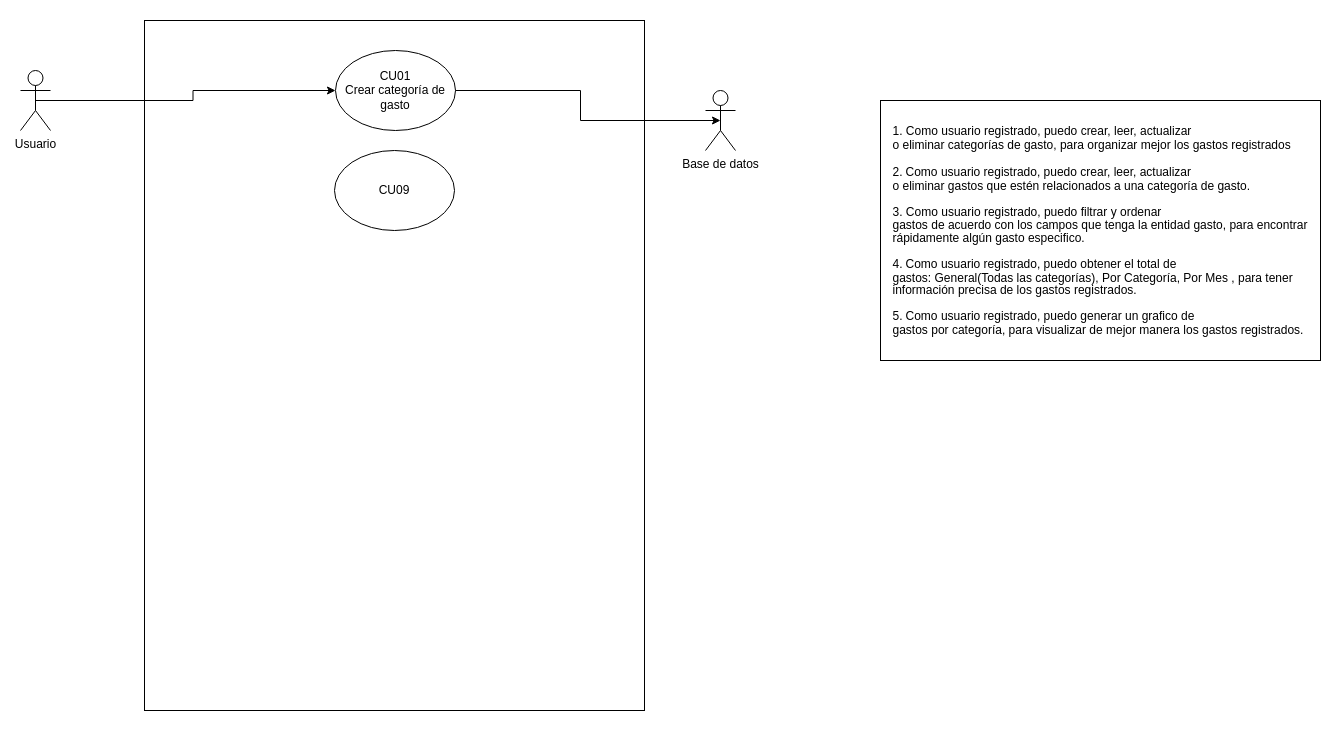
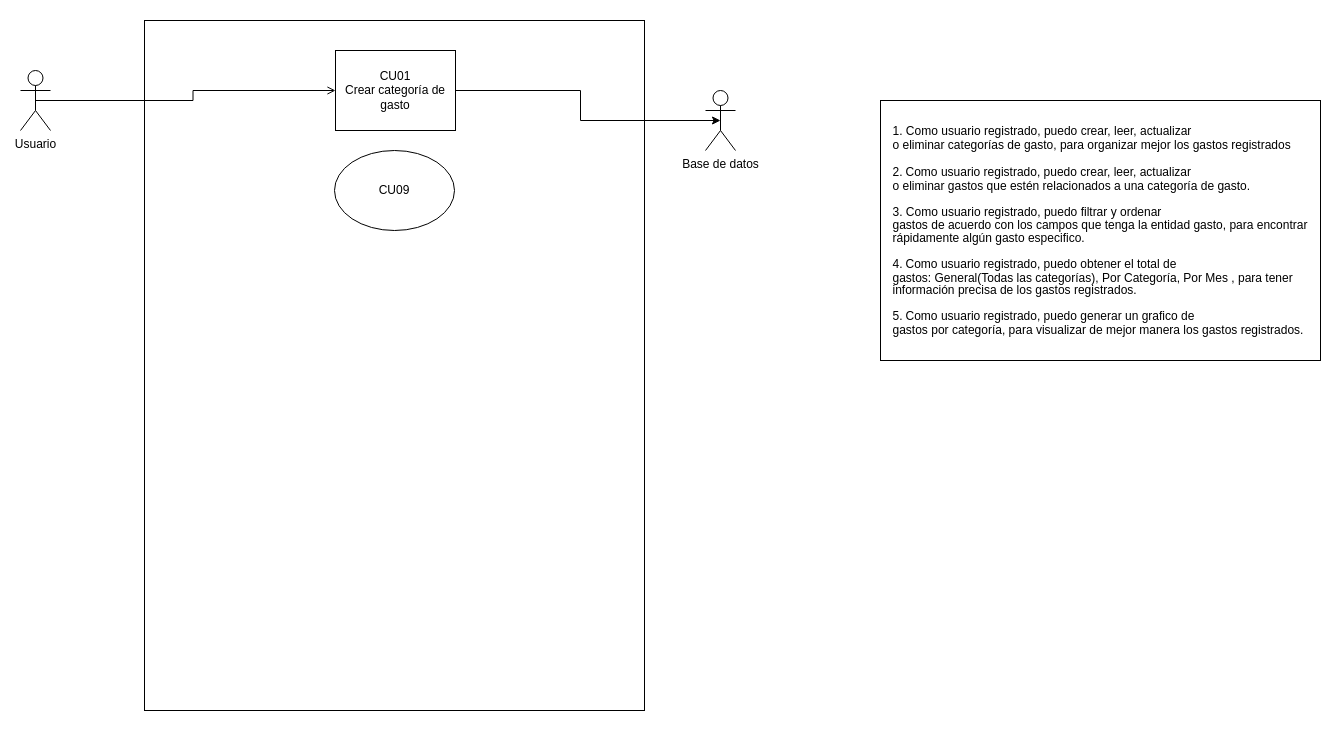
- <mxCell id="3" style="edgeStyle=orthogonalEdgeStyle;rounded=0;orthogonalLoop=1;jettySize=auto;html=1;exitX=0.5;exitY=0.5;exitDx=0;exitDy=0;exitPerimeter=0;entryX=0;entryY=0.5;entryDx=0;entryDy=0;" edge="1" parent="1" source="4" target="6"><mxGeometry relative="1" as="geometry" /></mxCell>
+ <mxCell id="3" style="edgeStyle=orthogonalEdgeStyle;rounded=0;orthogonalLoop=1;jettySize=auto;html=1;exitX=0.5;exitY=0.5;exitDx=0;exitDy=0;exitPerimeter=0;entryX=0;entryY=0.5;entryDx=0;entryDy=0;endArrow=open;" edge="1" parent="1" source="4" target="6"><mxGeometry relative="1" as="geometry" /></mxCell>
- <mxCell id="6" value="CU01&lt;br&gt;Crear categoría de gasto" style="ellipse;whiteSpace=wrap;html=1;" vertex="1" parent="1"><mxGeometry x="335" y="50" width="120" height="80" as="geometry" /></mxCell>
+ <mxCell id="6" value="CU01&lt;br&gt;Crear categoría de gasto" style="whiteSpace=wrap;html=1;rounded=0;" vertex="1" parent="1"><mxGeometry x="335" y="50" width="120" height="80" as="geometry" /></mxCell>
